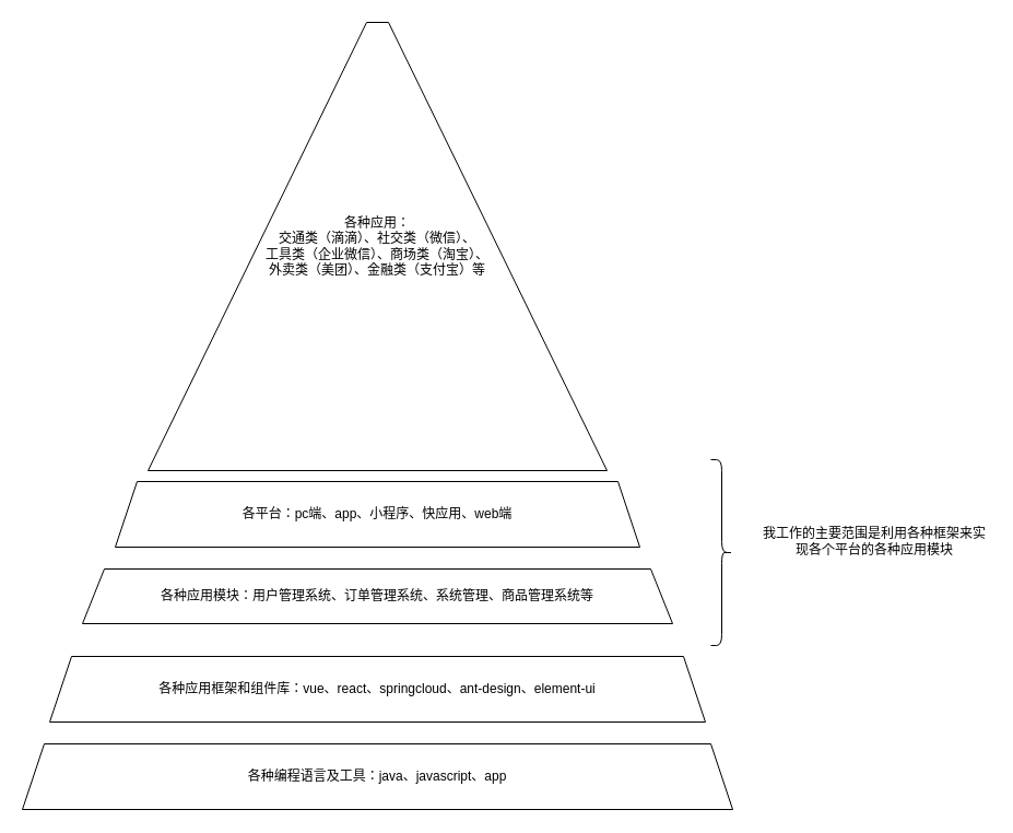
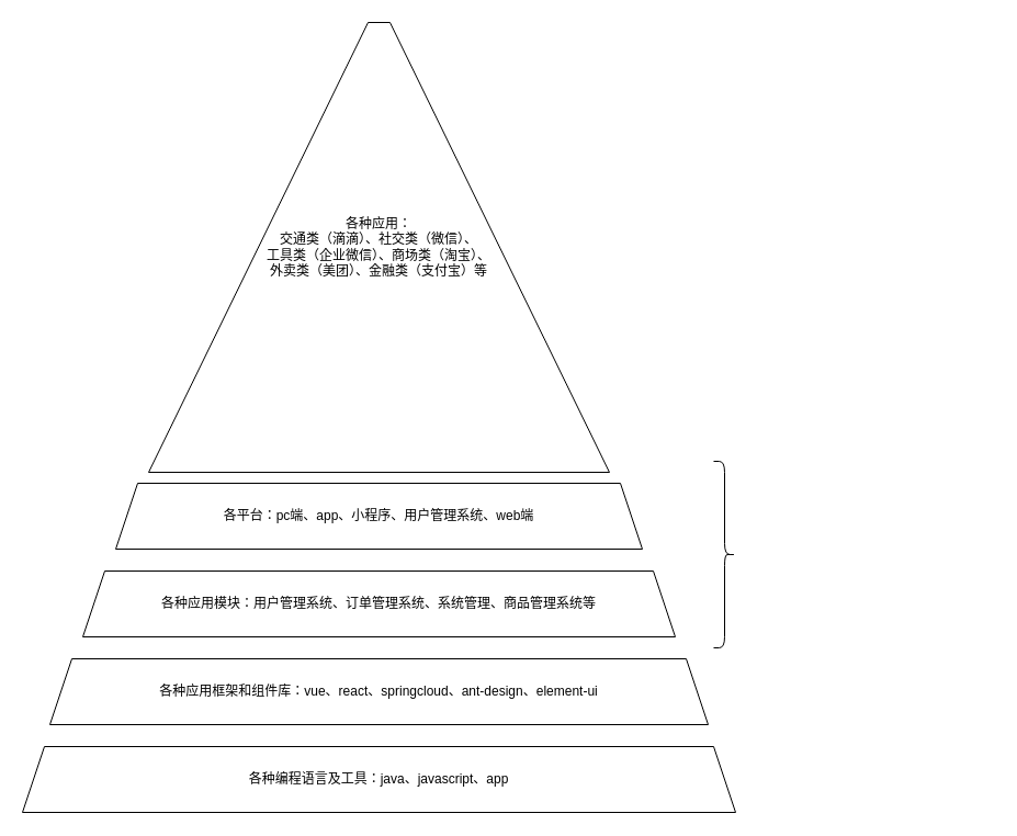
- <mxCell id="5" value="各平台：pc端、app、小程序、快应用、web端" style="shape=trapezoid;perimeter=trapezoidPerimeter;whiteSpace=wrap;html=1;fixedSize=1;" vertex="1" parent="1"><mxGeometry x="105" y="440" width="480" height="60" as="geometry" /></mxCell>
+ <mxCell id="5" value="各平台：pc端、app、小程序、用户管理系统、web端" style="shape=trapezoid;perimeter=trapezoidPerimeter;whiteSpace=wrap;html=1;fixedSize=1;" vertex="1" parent="1"><mxGeometry x="105" y="440" width="480" height="60" as="geometry" /></mxCell>
- <mxCell id="8" value="我工作的主要范围是利用各种框架来实现各个平台的各种应用模块" style="text;html=1;strokeColor=none;fillColor=none;align=center;verticalAlign=middle;whiteSpace=wrap;rounded=0;" vertex="1" parent="1"><mxGeometry x="695" y="450" width="210" height="90" as="geometry" /></mxCell>
- <mxCell id="4" value="各种应用模块：用户管理系统、订单管理系统、系统管理、商品管理系统等" style="shape=trapezoid;perimeter=trapezoidPerimeter;whiteSpace=wrap;html=1;fixedSize=1;" vertex="1" parent="1"><mxGeometry x="75" y="520" width="540" height="50" as="geometry" /></mxCell>
+ <mxCell id="4" value="各种应用模块：用户管理系统、订单管理系统、系统管理、商品管理系统等" style="shape=trapezoid;perimeter=trapezoidPerimeter;whiteSpace=wrap;html=1;fixedSize=1;" vertex="1" parent="1"><mxGeometry x="75" y="520" width="540" height="60" as="geometry" /></mxCell>
